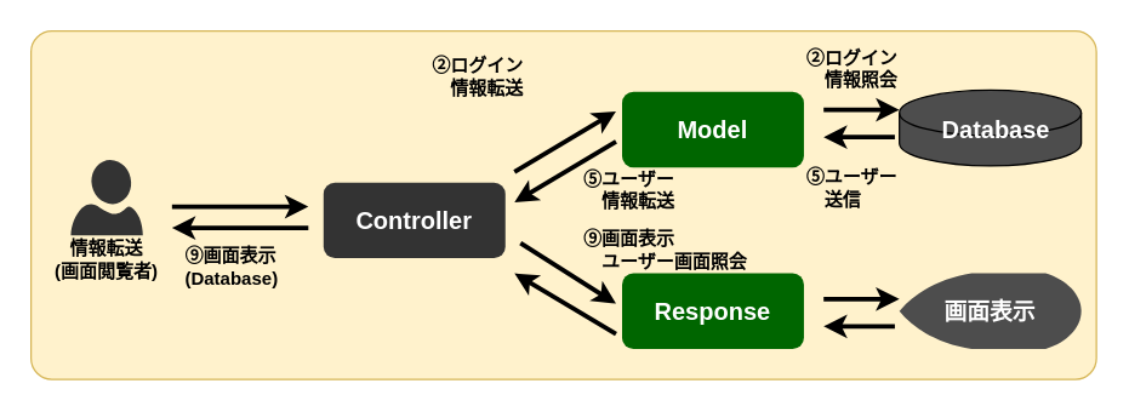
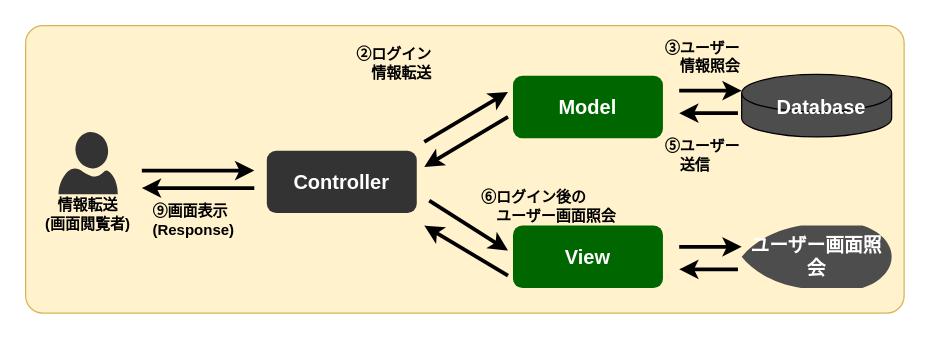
- <mxCell id="22" value="②ログイン&lt;br&gt;　情報照会" style="text;html=1;strokeColor=none;fillColor=none;align=left;verticalAlign=middle;whiteSpace=wrap;rounded=0;fontSize=12;fontStyle=1" parent="1" vertex="1"><mxGeometry x="530" y="30" width="83" height="30" as="geometry" /></mxCell>
+ <mxCell id="22" value="③ユーザー&lt;br&gt;　情報照会" style="text;html=1;strokeColor=none;fillColor=none;align=left;verticalAlign=middle;whiteSpace=wrap;rounded=0;fontSize=12;fontStyle=1" parent="1" vertex="1"><mxGeometry x="530" y="30" width="83" height="30" as="geometry" /></mxCell>
- <mxCell id="21" value="⑤ユーザー&lt;br&gt;　情報転送" style="text;html=1;strokeColor=none;fillColor=none;align=left;verticalAlign=middle;whiteSpace=wrap;rounded=0;fontSize=12;fontStyle=1" parent="1" vertex="1"><mxGeometry x="383" y="110" width="90" height="30" as="geometry" /></mxCell>
- <mxCell id="24" value="⑨画面表示&lt;br&gt;　ユーザー画面照会" style="text;html=1;strokeColor=none;fillColor=none;align=left;verticalAlign=middle;whiteSpace=wrap;rounded=0;fontSize=12;fontStyle=1" parent="1" vertex="1"><mxGeometry x="383" y="150" width="110" height="30" as="geometry" /></mxCell>
+ <mxCell id="24" value="⑥ログイン後の&lt;br&gt;　ユーザー画面照会" style="text;html=1;strokeColor=none;fillColor=none;align=left;verticalAlign=middle;whiteSpace=wrap;rounded=0;fontSize=12;fontStyle=1" parent="1" vertex="1"><mxGeometry x="383" y="150" width="110" height="30" as="geometry" /></mxCell>
- <mxCell id="9" value="⑨画面表示&lt;br&gt;(Database)" style="text;html=1;strokeColor=none;fillColor=none;align=left;verticalAlign=middle;whiteSpace=wrap;rounded=0;fontSize=12;fontStyle=1" parent="1" vertex="1"><mxGeometry x="120" y="159" width="77" height="33" as="geometry" /></mxCell>
+ <mxCell id="9" value="⑨画面表示&lt;br&gt;(Response)" style="text;html=1;strokeColor=none;fillColor=none;align=left;verticalAlign=middle;whiteSpace=wrap;rounded=0;fontSize=12;fontStyle=1" parent="1" vertex="1"><mxGeometry x="120" y="159" width="77" height="33" as="geometry" /></mxCell>
- <mxCell id="6" value="Response" style="rounded=1;whiteSpace=wrap;html=1;strokeColor=none;fillColor=#006600;fontColor=#FFFFFF;fontSize=16;fontStyle=1" parent="1" vertex="1"><mxGeometry x="410" y="180" width="120" height="50" as="geometry" /></mxCell>
+ <mxCell id="6" value="View" style="rounded=1;whiteSpace=wrap;html=1;strokeColor=none;fillColor=#006600;fontColor=#FFFFFF;fontSize=16;fontStyle=1" parent="1" vertex="1"><mxGeometry x="410" y="180" width="120" height="50" as="geometry" /></mxCell>
- <mxCell id="26" value="画面表示" style="strokeWidth=2;html=1;shape=mxgraph.flowchart.display;whiteSpace=wrap;fillColor=#4D4D4D;strokeColor=none;fontColor=#FFFFFF;fontStyle=1;fontSize=15;" parent="1" vertex="1"><mxGeometry x="593" y="180" width="120" height="50" as="geometry" /></mxCell>
+ <mxCell id="26" value="ユーザー画面照会" style="strokeWidth=2;html=1;shape=mxgraph.flowchart.display;whiteSpace=wrap;fillColor=#4D4D4D;strokeColor=none;fontColor=#FFFFFF;fontStyle=1;fontSize=15;" parent="1" vertex="1"><mxGeometry x="593" y="180" width="120" height="50" as="geometry" /></mxCell>
